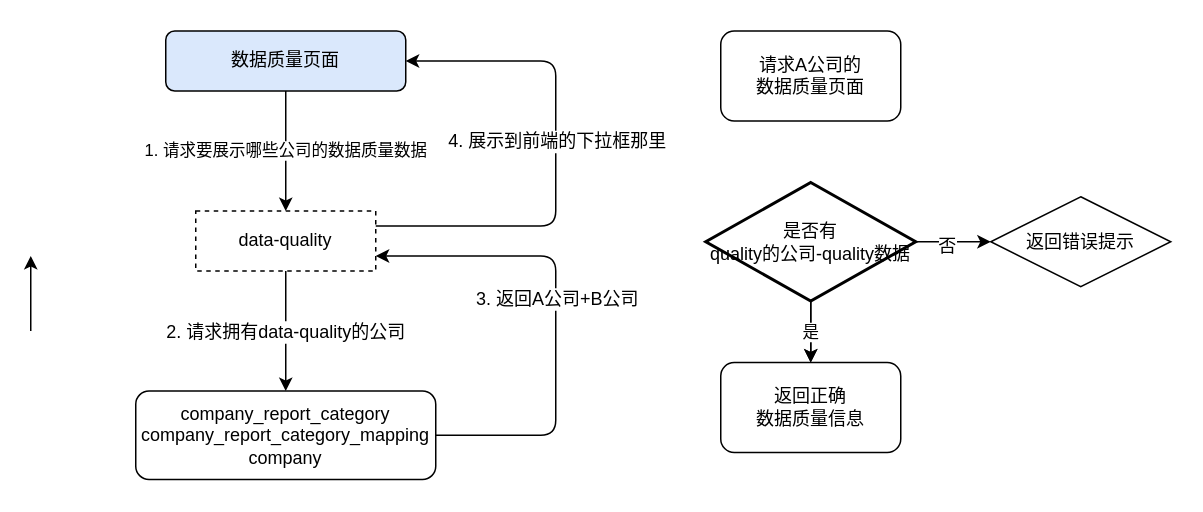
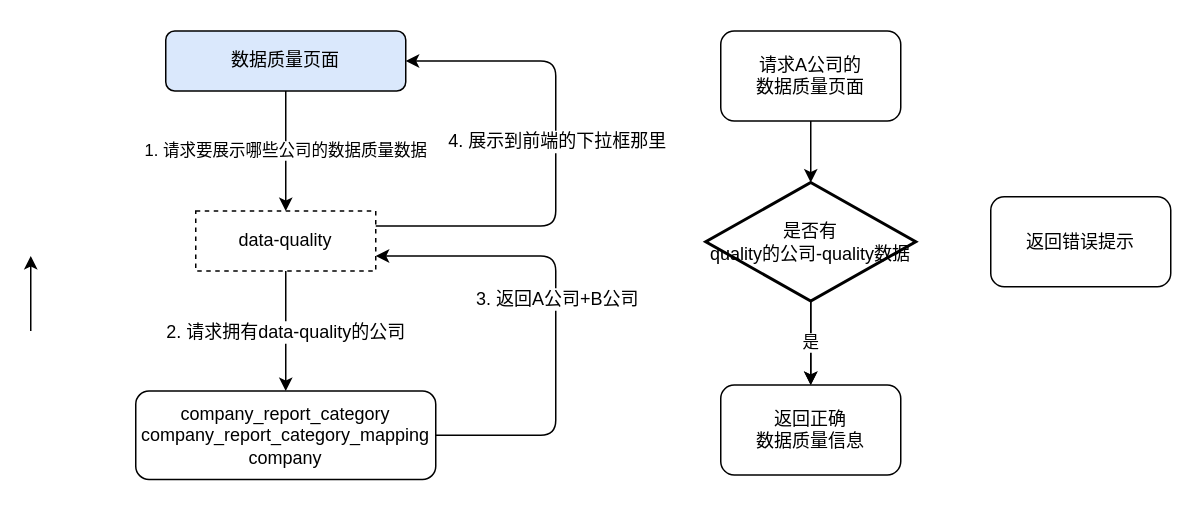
+ <mxCell id="13" value="" style="edgeStyle=orthogonalEdgeStyle;rounded=0;orthogonalLoop=1;jettySize=auto;html=1;entryX=0.5;entryY=0;entryDx=0;entryDy=0;entryPerimeter=0;" parent="1" source="14" target="19" edge="1"><mxGeometry relative="1" as="geometry"><mxPoint x="540" y="160" as="targetPoint" /></mxGeometry></mxCell>
- <mxCell id="15" value="" style="edgeStyle=orthogonalEdgeStyle;rounded=0;orthogonalLoop=1;jettySize=auto;html=1;entryX=0;entryY=0.5;entryDx=0;entryDy=0;" parent="1" source="19" target="20" edge="1"><mxGeometry relative="1" as="geometry"><mxPoint x="701.5" y="160.5" as="targetPoint" /></mxGeometry></mxCell>
- <mxCell id="16" value="否" style="text;html=1;resizable=0;points=[];align=center;verticalAlign=middle;labelBackgroundColor=#ffffff;" parent="15" vertex="1" connectable="0"><mxGeometry y="-6" relative="1" as="geometry"><mxPoint x="-5" y="-3" as="offset" /></mxGeometry></mxCell>
- <mxCell id="20" value="返回错误提示" style="rhombus;whiteSpace=wrap;html=1;" parent="1" vertex="1"><mxGeometry x="660" y="130.5" width="120" height="60" as="geometry" /></mxCell>
+ <mxCell id="20" value="返回错误提示" style="rounded=1;whiteSpace=wrap;html=1;" parent="1" vertex="1"><mxGeometry x="660" y="130.5" width="120" height="60" as="geometry" /></mxCell>
- <mxCell id="21" value="返回正确&lt;br&gt;数据质量信息" style="rounded=1;whiteSpace=wrap;html=1;" parent="1" vertex="1"><mxGeometry x="480" y="241" width="120" height="60" as="geometry" /></mxCell>
+ <mxCell id="21" value="返回正确&lt;br&gt;数据质量信息" style="rounded=1;whiteSpace=wrap;html=1;" parent="1" vertex="1"><mxGeometry x="480" y="256" width="120" height="60" as="geometry" /></mxCell>
